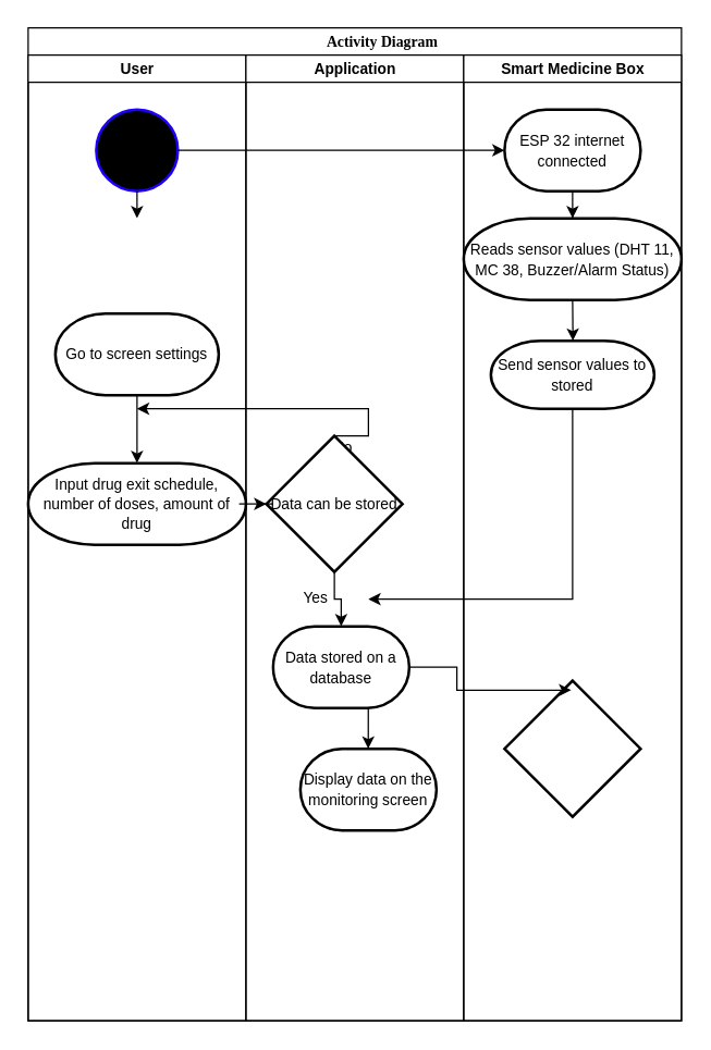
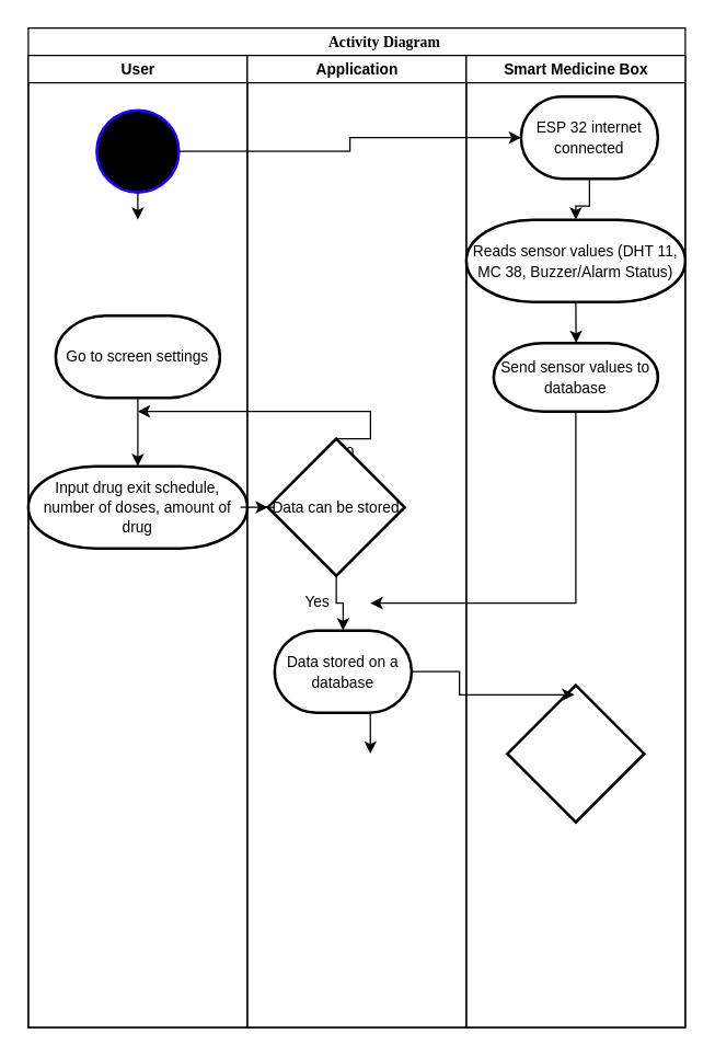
- <mxCell id="20" value="&lt;font style=&quot;font-size: 11px;&quot;&gt;ESP 32 internet connected&lt;/font&gt;" style="strokeWidth=2;html=1;shape=mxgraph.flowchart.terminator;whiteSpace=wrap;" vertex="1" parent="19"><mxGeometry x="30" y="40.003" width="100" height="60" as="geometry" /></mxCell>
+ <mxCell id="20" value="&lt;font style=&quot;font-size: 11px;&quot;&gt;ESP 32 internet connected&lt;/font&gt;" style="strokeWidth=2;html=1;shape=mxgraph.flowchart.terminator;whiteSpace=wrap;" vertex="1" parent="19"><mxGeometry x="40" y="30.003" width="100" height="60" as="geometry" /></mxCell>
- <mxCell id="24" value="&lt;font style=&quot;font-size: 11px;&quot;&gt;Send sensor values to stored&lt;/font&gt;" style="strokeWidth=2;html=1;shape=mxgraph.flowchart.terminator;whiteSpace=wrap;" vertex="1" parent="19"><mxGeometry x="20" y="210" width="120" height="50" as="geometry" /></mxCell>
+ <mxCell id="24" value="&lt;font style=&quot;font-size: 11px;&quot;&gt;Send sensor values to database&lt;/font&gt;" style="strokeWidth=2;html=1;shape=mxgraph.flowchart.terminator;whiteSpace=wrap;" vertex="1" parent="19"><mxGeometry x="20" y="210" width="120" height="50" as="geometry" /></mxCell>
- <mxCell id="18" value="&lt;font style=&quot;font-size: 11px;&quot;&gt;Display data on the monitoring screen&lt;/font&gt;" style="strokeWidth=2;html=1;shape=mxgraph.flowchart.terminator;whiteSpace=wrap;" vertex="1" parent="11"><mxGeometry x="40" y="510" width="100" height="60" as="geometry" /></mxCell>
